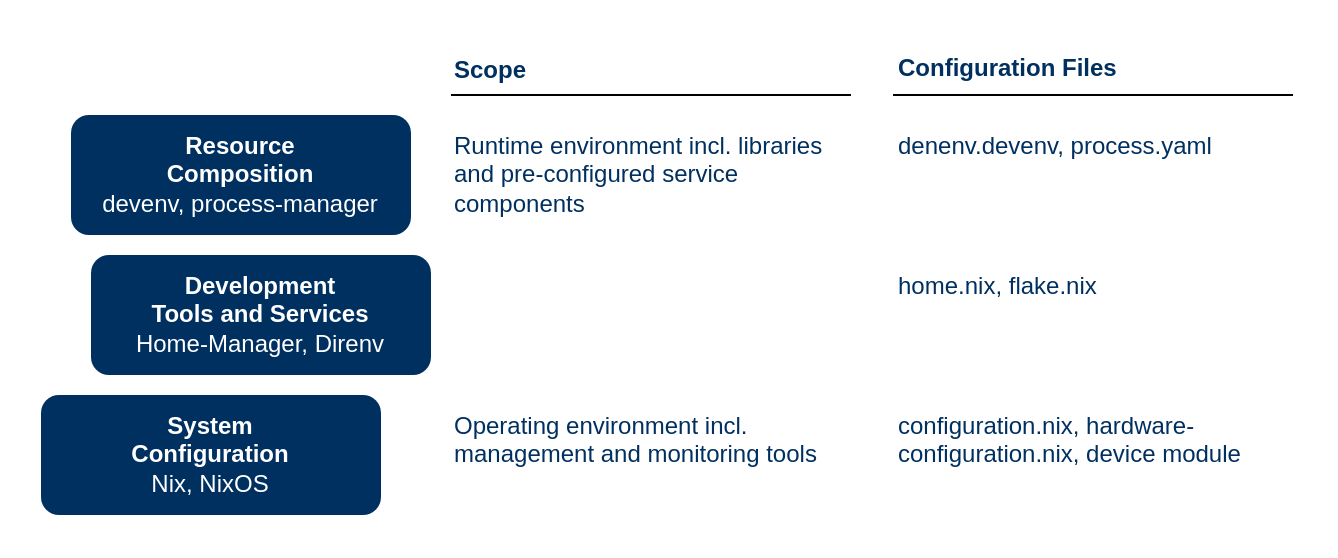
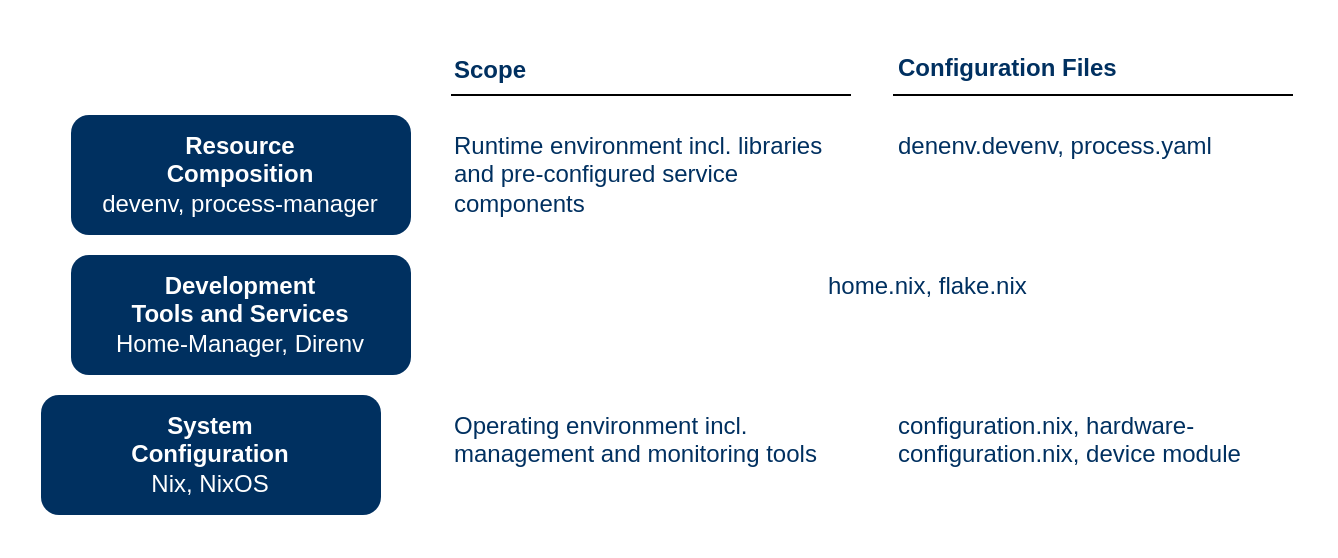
- <mxCell id="3" value="&lt;font style=&quot;color: light-dark(rgb(255, 255, 255), rgb(255, 255, 255));&quot;&gt;&lt;b&gt;Development&lt;br&gt;Tools and Services&lt;br&gt;&lt;/b&gt;Home-Manager, Direnv&lt;/font&gt;" style="rounded=1;whiteSpace=wrap;html=1;fillColor=light-dark(#003060,#003060);strokeColor=none;" vertex="1" parent="1"><mxGeometry x="45" y="127" width="170" height="60" as="geometry" /></mxCell>
+ <mxCell id="3" value="&lt;font style=&quot;color: light-dark(rgb(255, 255, 255), rgb(255, 255, 255));&quot;&gt;&lt;b&gt;Development&lt;br&gt;Tools and Services&lt;br&gt;&lt;/b&gt;Home-Manager, Direnv&lt;/font&gt;" style="rounded=1;whiteSpace=wrap;html=1;fillColor=light-dark(#003060,#003060);strokeColor=none;" vertex="1" parent="1"><mxGeometry x="35" y="127" width="170" height="60" as="geometry" /></mxCell>
- <mxCell id="12" value="home.nix, flake.nix" style="text;whiteSpace=wrap;html=1;labelBackgroundColor=none;fontColor=light-dark(#003060,#003060);" vertex="1" parent="1"><mxGeometry x="447" y="128.5" width="200" height="57" as="geometry" /></mxCell>
+ <mxCell id="12" value="home.nix, flake.nix" style="text;whiteSpace=wrap;html=1;labelBackgroundColor=none;fontColor=light-dark(#003060,#003060);" vertex="1" parent="1"><mxGeometry x="412" y="128.5" width="200" height="57" as="geometry" /></mxCell>
